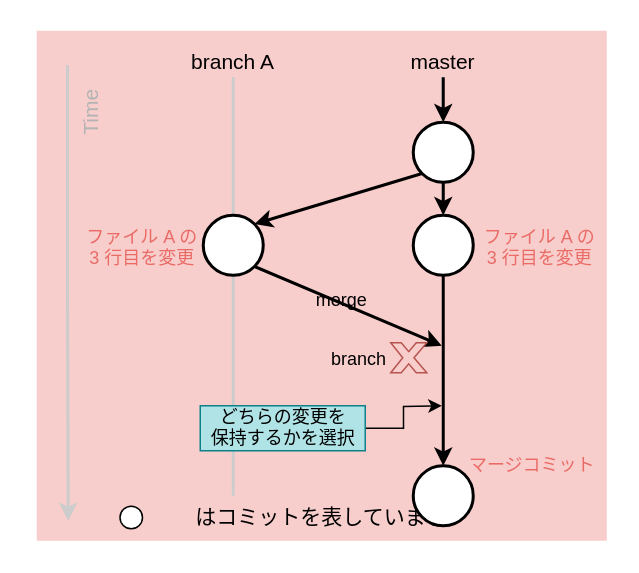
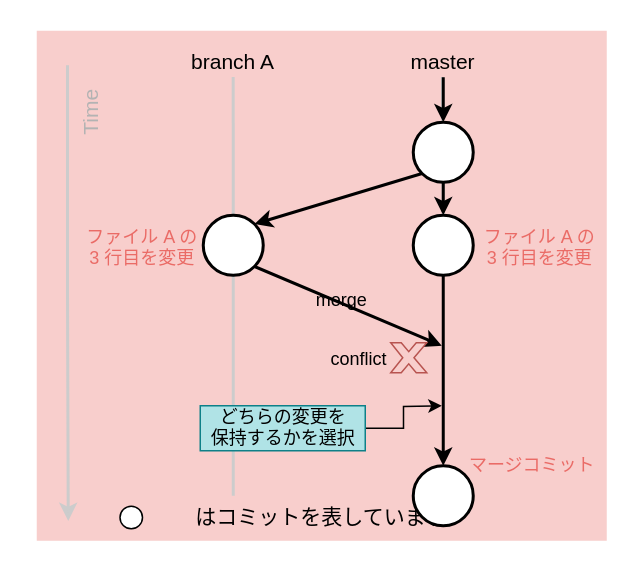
- <mxCell id="28" value="&lt;font style=&quot;font-size: 12px&quot;&gt;branch&lt;br&gt;&lt;/font&gt;" style="text;html=1;strokeColor=none;fillColor=none;align=center;verticalAlign=middle;whiteSpace=wrap;rounded=0;" vertex="1" parent="1"><mxGeometry x="214" y="230" width="50" height="18" as="geometry" /></mxCell>
+ <mxCell id="28" value="&lt;font style=&quot;font-size: 12px&quot;&gt;conflict&lt;br&gt;&lt;/font&gt;" style="text;html=1;strokeColor=none;fillColor=none;align=center;verticalAlign=middle;whiteSpace=wrap;rounded=0;" vertex="1" parent="1"><mxGeometry x="214" y="230" width="50" height="18" as="geometry" /></mxCell>
